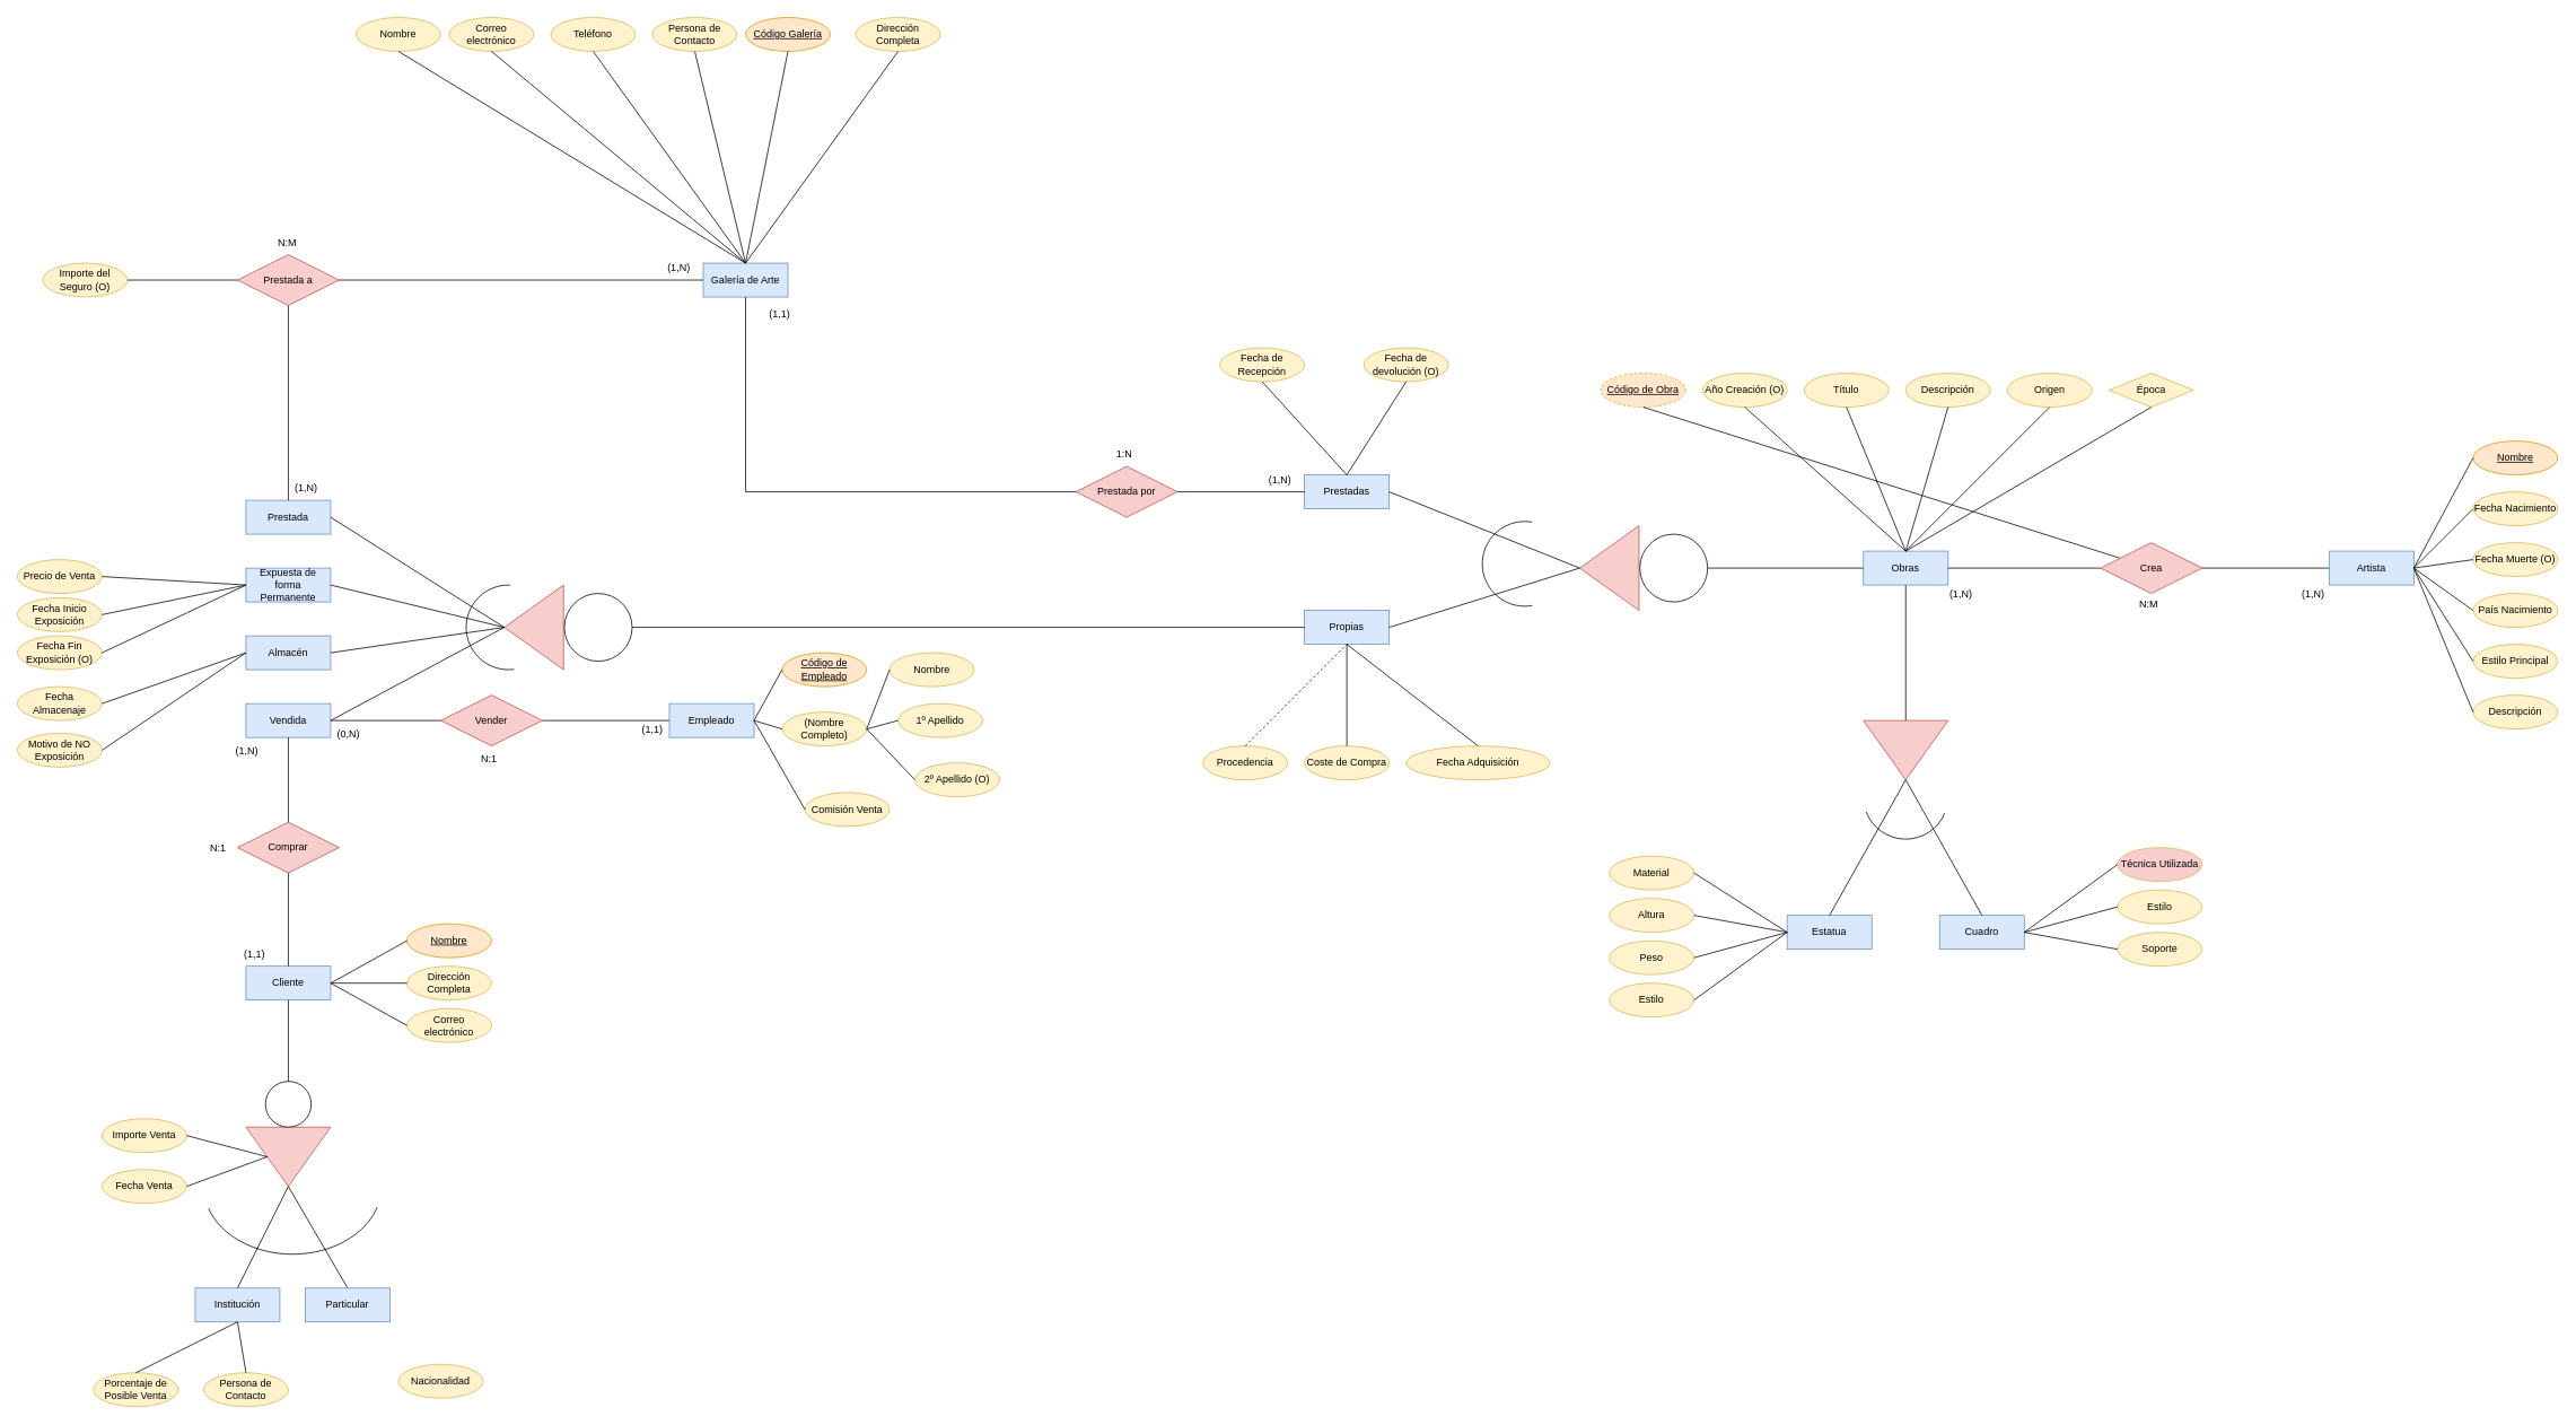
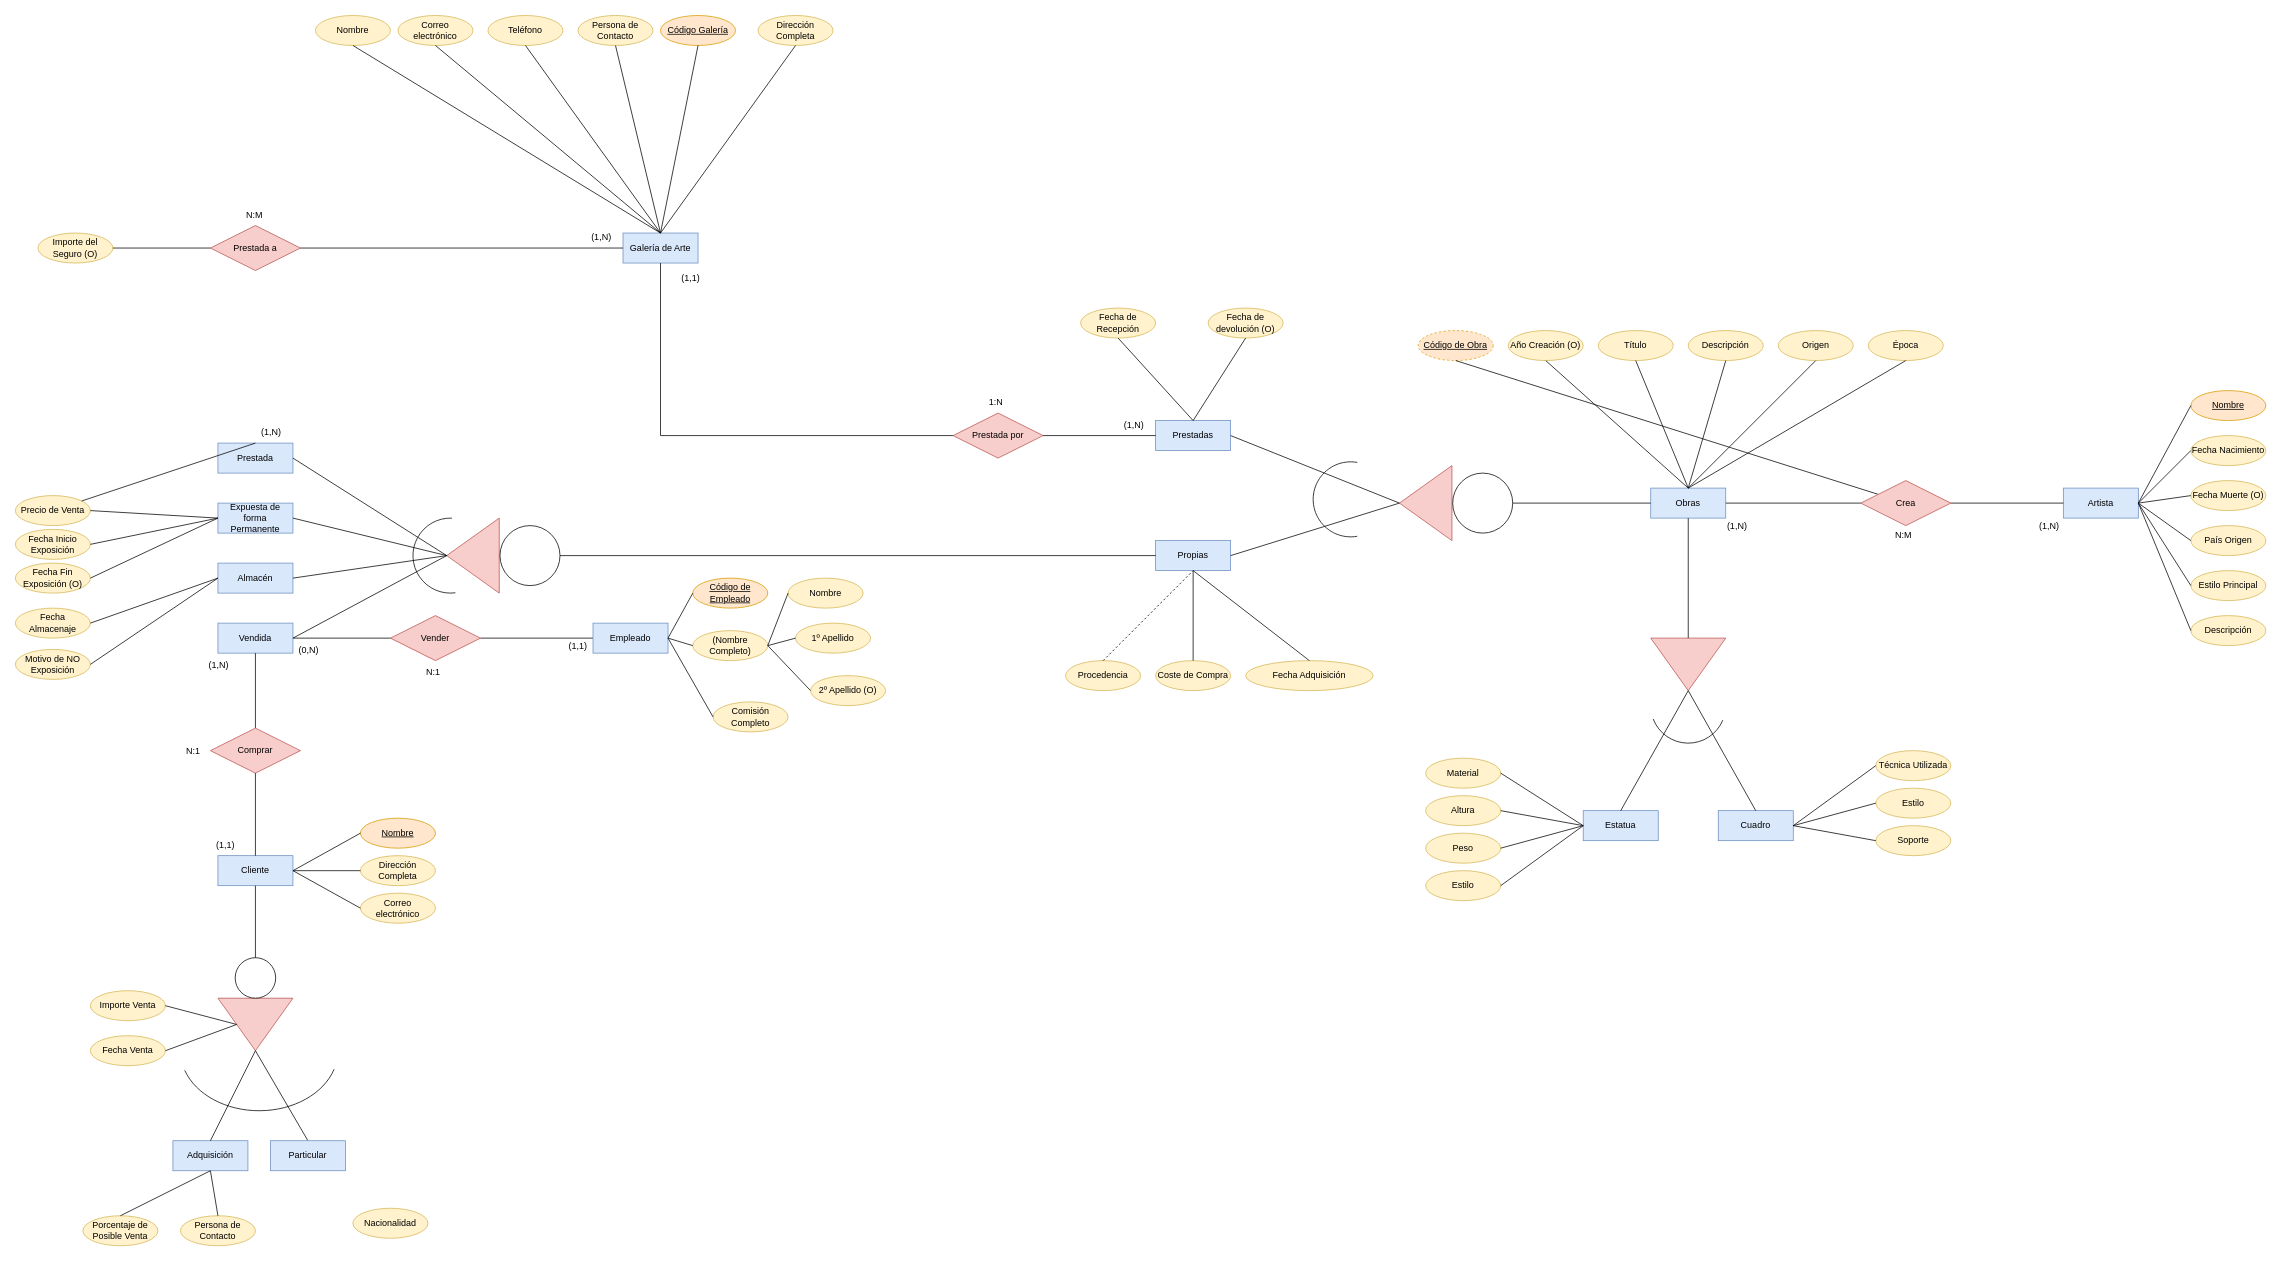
- <mxCell id="108" value="" style="endArrow=none;html=1;rounded=0;exitX=0.5;exitY=0;exitDx=0;exitDy=0;entryX=0.5;entryY=1;entryDx=0;entryDy=0;" edge="1" parent="1" source="88" target="107"><mxGeometry relative="1" as="geometry"><mxPoint x="840" y="400" as="sourcePoint" /><mxPoint x="1000" y="400" as="targetPoint" /></mxGeometry></mxCell>
+ <mxCell id="108" value="" style="endArrow=none;html=1;rounded=0;exitX=0.5;exitY=0;exitDx=0;exitDy=0;" edge="1" parent="1" source="88" target="97"><mxGeometry relative="1" as="geometry"><mxPoint x="840" y="400" as="sourcePoint" /><mxPoint x="1000" y="400" as="targetPoint" /></mxGeometry></mxCell>
- <mxCell id="29" value="Época" style="rhombus;whiteSpace=wrap;html=1;align=center;fillColor=#fff2cc;strokeColor=#d6b656;" parent="1" vertex="1"><mxGeometry x="2490" y="440" width="100" height="40" as="geometry" /></mxCell>
+ <mxCell id="29" value="Época" style="ellipse;whiteSpace=wrap;html=1;align=center;fillColor=#fff2cc;strokeColor=#d6b656;" parent="1" vertex="1"><mxGeometry x="2490" y="440" width="100" height="40" as="geometry" /></mxCell>
- <mxCell id="43" value="País Nacimiento" style="ellipse;whiteSpace=wrap;html=1;align=center;fillColor=#fff2cc;strokeColor=#d6b656;" parent="1" vertex="1"><mxGeometry x="2920" y="700" width="100" height="40" as="geometry" /></mxCell>
+ <mxCell id="43" value="País Origen" style="ellipse;whiteSpace=wrap;html=1;align=center;fillColor=#fff2cc;strokeColor=#d6b656;" parent="1" vertex="1"><mxGeometry x="2920" y="700" width="100" height="40" as="geometry" /></mxCell>
- <mxCell id="153" value="Comisión Venta" style="ellipse;whiteSpace=wrap;html=1;align=center;fillColor=#fff2cc;strokeColor=#d6b656;" vertex="1" parent="1"><mxGeometry x="950" y="935" width="100" height="40" as="geometry" /></mxCell>
+ <mxCell id="153" value="Comisión Completo" style="ellipse;whiteSpace=wrap;html=1;align=center;fillColor=#fff2cc;strokeColor=#d6b656;" vertex="1" parent="1"><mxGeometry x="950" y="935" width="100" height="40" as="geometry" /></mxCell>
- <mxCell id="18" value="Técnica Utilizada" style="ellipse;whiteSpace=wrap;html=1;align=center;fillColor=#f8cecc;strokeColor=#d6b656;" parent="1" vertex="1"><mxGeometry x="2500" y="1000" width="100" height="40" as="geometry" /></mxCell>
+ <mxCell id="18" value="Técnica Utilizada" style="ellipse;whiteSpace=wrap;html=1;align=center;fillColor=#fff2cc;strokeColor=#d6b656;" parent="1" vertex="1"><mxGeometry x="2500" y="1000" width="100" height="40" as="geometry" /></mxCell>
- <mxCell id="121" value="Institución" style="whiteSpace=wrap;html=1;align=center;fillColor=#dae8fc;strokeColor=#6c8ebf;" vertex="1" parent="1"><mxGeometry x="230" y="1520" width="100" height="40" as="geometry" /></mxCell>
+ <mxCell id="121" value="Adquisición" style="whiteSpace=wrap;html=1;align=center;fillColor=#dae8fc;strokeColor=#6c8ebf;" vertex="1" parent="1"><mxGeometry x="230" y="1520" width="100" height="40" as="geometry" /></mxCell>
